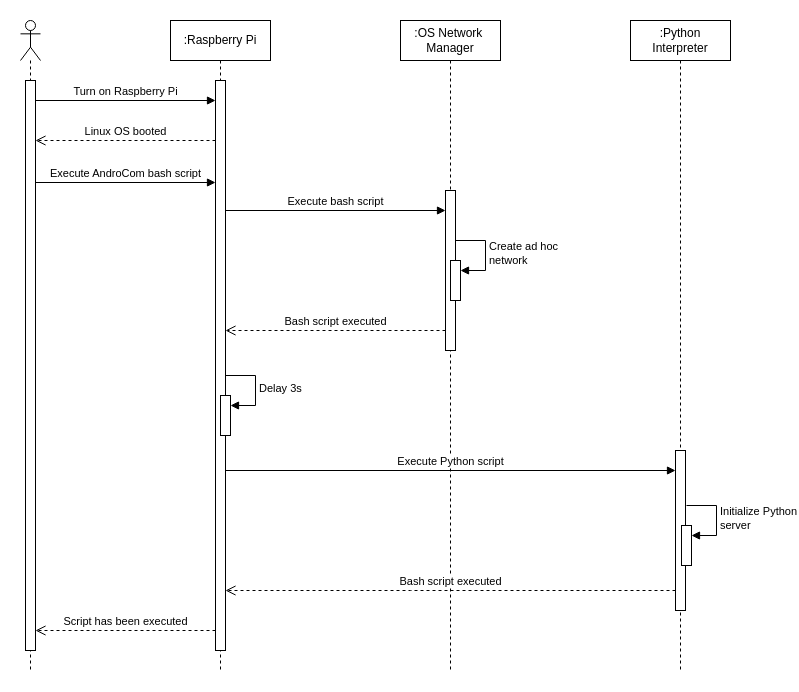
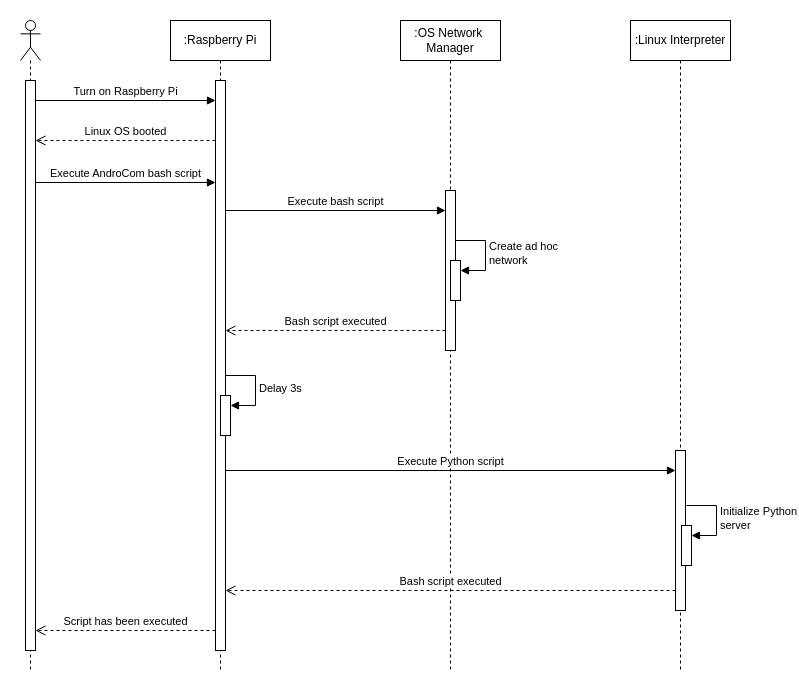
- <mxCell id="12" value=":Python Interpreter" style="shape=umlLifeline;perimeter=lifelinePerimeter;whiteSpace=wrap;html=1;container=1;dropTarget=0;collapsible=0;recursiveResize=0;outlineConnect=0;portConstraint=eastwest;newEdgeStyle={&quot;curved&quot;:0,&quot;rounded&quot;:0};" vertex="1" parent="1"><mxGeometry x="630" y="20" width="100" height="650" as="geometry" /></mxCell>
+ <mxCell id="12" value=":Linux Interpreter" style="shape=umlLifeline;perimeter=lifelinePerimeter;whiteSpace=wrap;html=1;container=1;dropTarget=0;collapsible=0;recursiveResize=0;outlineConnect=0;portConstraint=eastwest;newEdgeStyle={&quot;curved&quot;:0,&quot;rounded&quot;:0};" vertex="1" parent="1"><mxGeometry x="630" y="20" width="100" height="650" as="geometry" /></mxCell>
